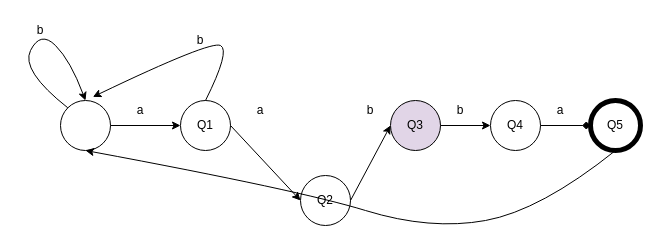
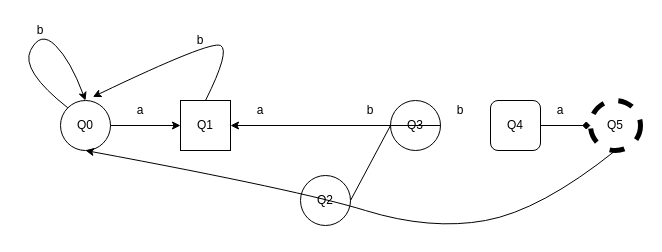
+ <mxCell id="8" value="Q0" style="text;html=1;strokeColor=none;fillColor=none;align=center;verticalAlign=middle;whiteSpace=wrap;rounded=0;" vertex="1" parent="1"><mxGeometry x="65" y="115" width="40" height="20" as="geometry" /></mxCell>
- <mxCell id="3" value="Q1" style="ellipse;whiteSpace=wrap;html=1;aspect=fixed;" vertex="1" parent="1"><mxGeometry x="180" y="100" width="50" height="50" as="geometry" /></mxCell>
+ <mxCell id="3" value="Q1" style="whiteSpace=wrap;html=1;aspect=fixed;rounded=0;" vertex="1" parent="1"><mxGeometry x="180" y="100" width="50" height="50" as="geometry" /></mxCell>
- <mxCell id="12" value="Q3" style="ellipse;whiteSpace=wrap;html=1;aspect=fixed;fillColor=#e1d5e7;" vertex="1" parent="1"><mxGeometry x="390" y="100" width="50" height="50" as="geometry" /></mxCell>
+ <mxCell id="12" value="Q3" style="ellipse;whiteSpace=wrap;html=1;aspect=fixed;" vertex="1" parent="1"><mxGeometry x="390" y="100" width="50" height="50" as="geometry" /></mxCell>
- <mxCell id="16" value="" style="endArrow=classic;html=1;exitX=1;exitY=0.5;exitDx=0;exitDy=0;entryX=0;entryY=0.5;entryDx=0;entryDy=0;" edge="1" parent="1" source="12" target="13"><mxGeometry width="50" height="50" relative="1" as="geometry"><mxPoint x="440" y="180" as="sourcePoint" /><mxPoint x="490" y="130" as="targetPoint" /></mxGeometry></mxCell>
+ <mxCell id="16" value="" style="endArrow=classic;html=1;exitX=1;exitY=0.5;exitDx=0;exitDy=0;" edge="1" parent="1" source="12" target="3"><mxGeometry width="50" height="50" relative="1" as="geometry"><mxPoint x="440" y="180" as="sourcePoint" /><mxPoint x="490" y="130" as="targetPoint" /></mxGeometry></mxCell>
- <mxCell id="13" value="Q4" style="ellipse;whiteSpace=wrap;html=1;aspect=fixed;" vertex="1" parent="1"><mxGeometry x="490" y="100" width="50" height="50" as="geometry" /></mxCell>
+ <mxCell id="13" value="Q4" style="whiteSpace=wrap;html=1;aspect=fixed;rounded=1;" vertex="1" parent="1"><mxGeometry x="490" y="100" width="50" height="50" as="geometry" /></mxCell>
- <mxCell id="14" value="Q5" style="ellipse;whiteSpace=wrap;html=1;aspect=fixed;strokeWidth=5;" vertex="1" parent="1"><mxGeometry x="590" y="100" width="50" height="50" as="geometry" /></mxCell>
+ <mxCell id="14" value="Q5" style="ellipse;whiteSpace=wrap;html=1;aspect=fixed;strokeWidth=5;dashed=1;" vertex="1" parent="1"><mxGeometry x="590" y="100" width="50" height="50" as="geometry" /></mxCell>
- <mxCell id="15" value="" style="endArrow=classic;html=1;entryX=0;entryY=0.5;entryDx=0;entryDy=0;exitX=1;exitY=0.5;exitDx=0;exitDy=0;" edge="1" parent="1" source="4" target="12"><mxGeometry width="50" height="50" relative="1" as="geometry"><mxPoint x="340" y="150" as="sourcePoint" /><mxPoint x="390" y="100" as="targetPoint" /><Array as="points" /></mxGeometry></mxCell>
+ <mxCell id="15" value="" style="endArrow=none;html=1;entryX=0;entryY=0.5;entryDx=0;entryDy=0;exitX=1;exitY=0.5;exitDx=0;exitDy=0;" edge="1" parent="1" source="4" target="12"><mxGeometry width="50" height="50" relative="1" as="geometry"><mxPoint x="340" y="150" as="sourcePoint" /><mxPoint x="390" y="100" as="targetPoint" /><Array as="points" /></mxGeometry></mxCell>
- <mxCell id="6" value="" style="endArrow=classic;html=1;exitX=1;exitY=0.5;exitDx=0;exitDy=0;entryX=0;entryY=0.5;entryDx=0;entryDy=0;" edge="1" parent="1" source="3" target="4"><mxGeometry width="50" height="50" relative="1" as="geometry"><mxPoint x="240" y="150" as="sourcePoint" /><mxPoint x="290" y="100" as="targetPoint" /><Array as="points" /></mxGeometry></mxCell>
